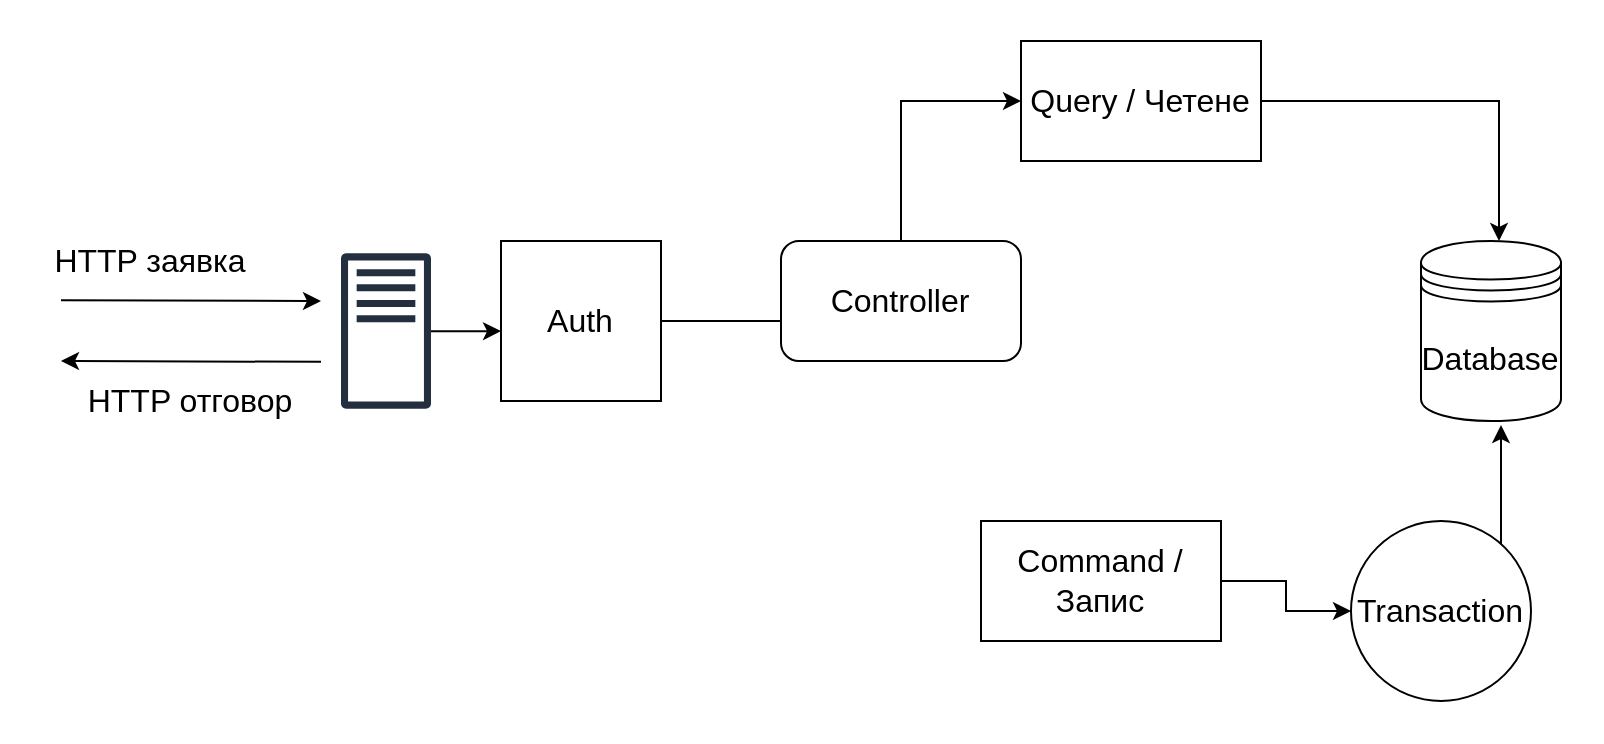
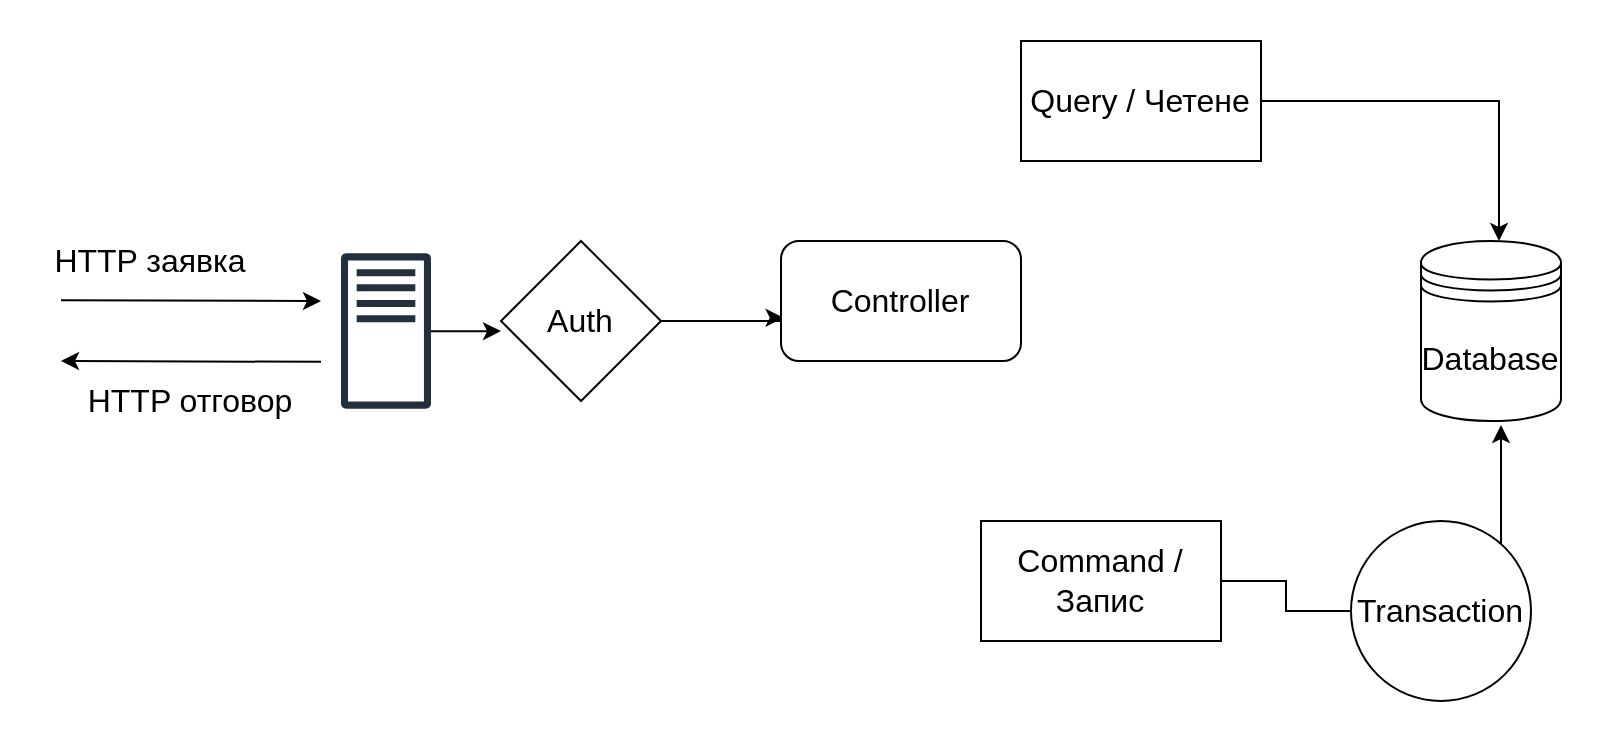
- <mxCell id="5" style="edgeStyle=orthogonalEdgeStyle;rounded=0;orthogonalLoop=1;jettySize=auto;html=1;entryX=0;entryY=0.5;entryDx=0;entryDy=0;" edge="1" parent="1" source="6" target="8"><mxGeometry relative="1" as="geometry"><mxPoint x="530" y="50" as="targetPoint" /><Array as="points"><mxPoint x="450" y="50" /></Array></mxGeometry></mxCell>
- <mxCell id="4" value="&lt;font style=&quot;font-size: 16px&quot;&gt;Auth&lt;/font&gt;" style="whiteSpace=wrap;html=1;rounded=0;" vertex="1" parent="1"><mxGeometry x="250" y="120" width="80" height="80" as="geometry" /></mxCell>
+ <mxCell id="4" value="&lt;font style=&quot;font-size: 16px&quot;&gt;Auth&lt;/font&gt;" style="rhombus;whiteSpace=wrap;html=1;" vertex="1" parent="1"><mxGeometry x="250" y="120" width="80" height="80" as="geometry" /></mxCell>
- <mxCell id="3" style="edgeStyle=orthogonalEdgeStyle;rounded=0;orthogonalLoop=1;jettySize=auto;html=1;entryX=0.011;entryY=0.64;entryDx=0;entryDy=0;entryPerimeter=0;endArrow=none;" edge="1" parent="1" source="4" target="6"><mxGeometry relative="1" as="geometry"><mxPoint x="390" y="150" as="targetPoint" /><Array as="points"><mxPoint x="390" y="160" /><mxPoint x="390" y="158" /></Array></mxGeometry></mxCell>
+ <mxCell id="3" style="edgeStyle=orthogonalEdgeStyle;rounded=0;orthogonalLoop=1;jettySize=auto;html=1;entryX=0.011;entryY=0.64;entryDx=0;entryDy=0;entryPerimeter=0;" edge="1" parent="1" source="4" target="6"><mxGeometry relative="1" as="geometry"><mxPoint x="390" y="150" as="targetPoint" /><Array as="points"><mxPoint x="390" y="160" /><mxPoint x="390" y="158" /></Array></mxGeometry></mxCell>
- <mxCell id="9" style="edgeStyle=orthogonalEdgeStyle;rounded=0;orthogonalLoop=1;jettySize=auto;html=1;entryX=0;entryY=0.5;entryDx=0;entryDy=0;" edge="1" parent="1" source="10" target="13"><mxGeometry relative="1" as="geometry" /></mxCell>
+ <mxCell id="9" style="edgeStyle=orthogonalEdgeStyle;rounded=0;orthogonalLoop=1;jettySize=auto;html=1;entryX=0;entryY=0.5;entryDx=0;entryDy=0;endArrow=none;" edge="1" parent="1" source="10" target="13"><mxGeometry relative="1" as="geometry" /></mxCell>
